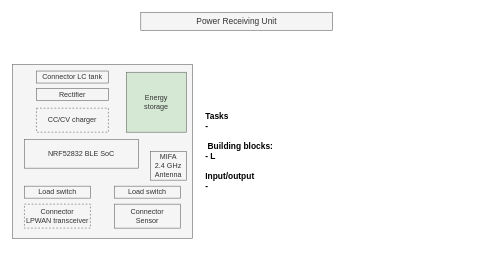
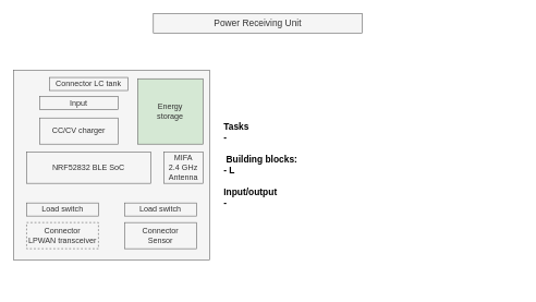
- <mxCell id="4" value="Connector LC tank" style="rounded=0;whiteSpace=wrap;html=1;labelBackgroundColor=none;strokeWidth=1;fontSize=12;fillColor=#f5f5f5;strokeColor=#666666;fontColor=#333333;" parent="1" vertex="1"><mxGeometry x="60" y="118" width="120" height="20" as="geometry" /></mxCell>
+ <mxCell id="4" value="Connector LC tank" style="rounded=0;whiteSpace=wrap;html=1;labelBackgroundColor=none;strokeWidth=1;fontSize=12;fillColor=#f5f5f5;strokeColor=#666666;fontColor=#333333;" parent="1" vertex="1"><mxGeometry x="75" y="118" width="120" height="20" as="geometry" /></mxCell>
- <mxCell id="5" value="Rectifier" style="rounded=0;whiteSpace=wrap;html=1;labelBackgroundColor=none;strokeWidth=1;fontSize=12;fillColor=#f5f5f5;strokeColor=#666666;fontColor=#333333;" parent="1" vertex="1"><mxGeometry x="60" y="147" width="120" height="20" as="geometry" /></mxCell>
+ <mxCell id="5" value="Input" style="rounded=0;whiteSpace=wrap;html=1;labelBackgroundColor=none;strokeWidth=1;fontSize=12;fillColor=#f5f5f5;strokeColor=#666666;fontColor=#333333;" parent="1" vertex="1"><mxGeometry x="60" y="147" width="120" height="20" as="geometry" /></mxCell>
- <mxCell id="9" value="CC/CV charger" style="rounded=0;whiteSpace=wrap;html=1;labelBackgroundColor=none;strokeWidth=1;fontSize=12;fillColor=#f5f5f5;strokeColor=#666666;fontColor=#333333;dashed=1;" vertex="1" parent="1"><mxGeometry x="60" y="180" width="120" height="40" as="geometry" /></mxCell>
+ <mxCell id="9" value="CC/CV charger" style="rounded=0;whiteSpace=wrap;html=1;labelBackgroundColor=none;strokeWidth=1;fontSize=12;fillColor=#f5f5f5;strokeColor=#666666;fontColor=#333333;" vertex="1" parent="1"><mxGeometry x="60" y="180" width="120" height="40" as="geometry" /></mxCell>
- <mxCell id="7" value="MIFA&lt;br&gt;2.4 GHz&lt;br style=&quot;font-size: 12px;&quot;&gt;Antenna" style="rounded=0;whiteSpace=wrap;html=1;labelBackgroundColor=none;strokeWidth=1;fontSize=12;fillColor=#f5f5f5;strokeColor=#666666;fontColor=#333333;" parent="1" vertex="1"><mxGeometry x="250" y="252" width="60" height="48" as="geometry" /></mxCell>
+ <mxCell id="7" value="MIFA&lt;br&gt;2.4 GHz&lt;br style=&quot;font-size: 12px;&quot;&gt;Antenna" style="rounded=0;whiteSpace=wrap;html=1;labelBackgroundColor=none;strokeWidth=1;fontSize=12;fillColor=#f5f5f5;strokeColor=#666666;fontColor=#333333;" parent="1" vertex="1"><mxGeometry x="250" y="232" width="60" height="48" as="geometry" /></mxCell>
